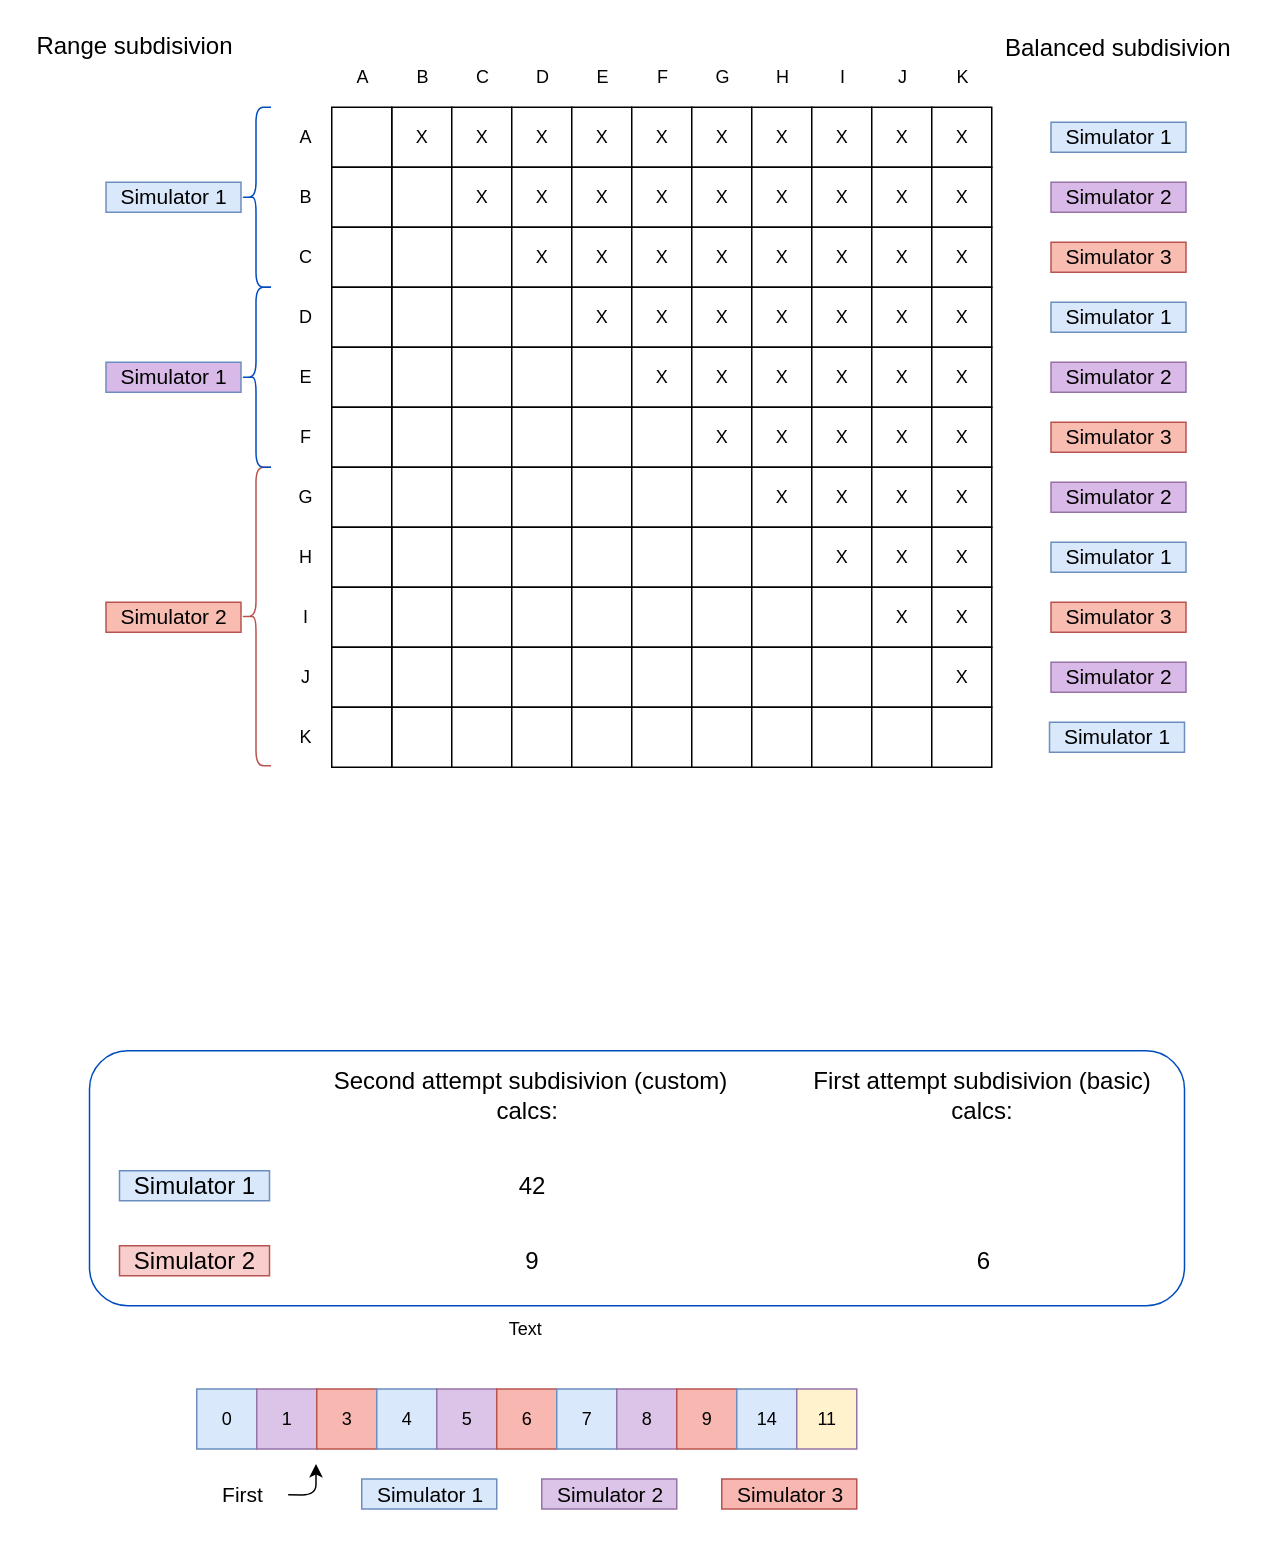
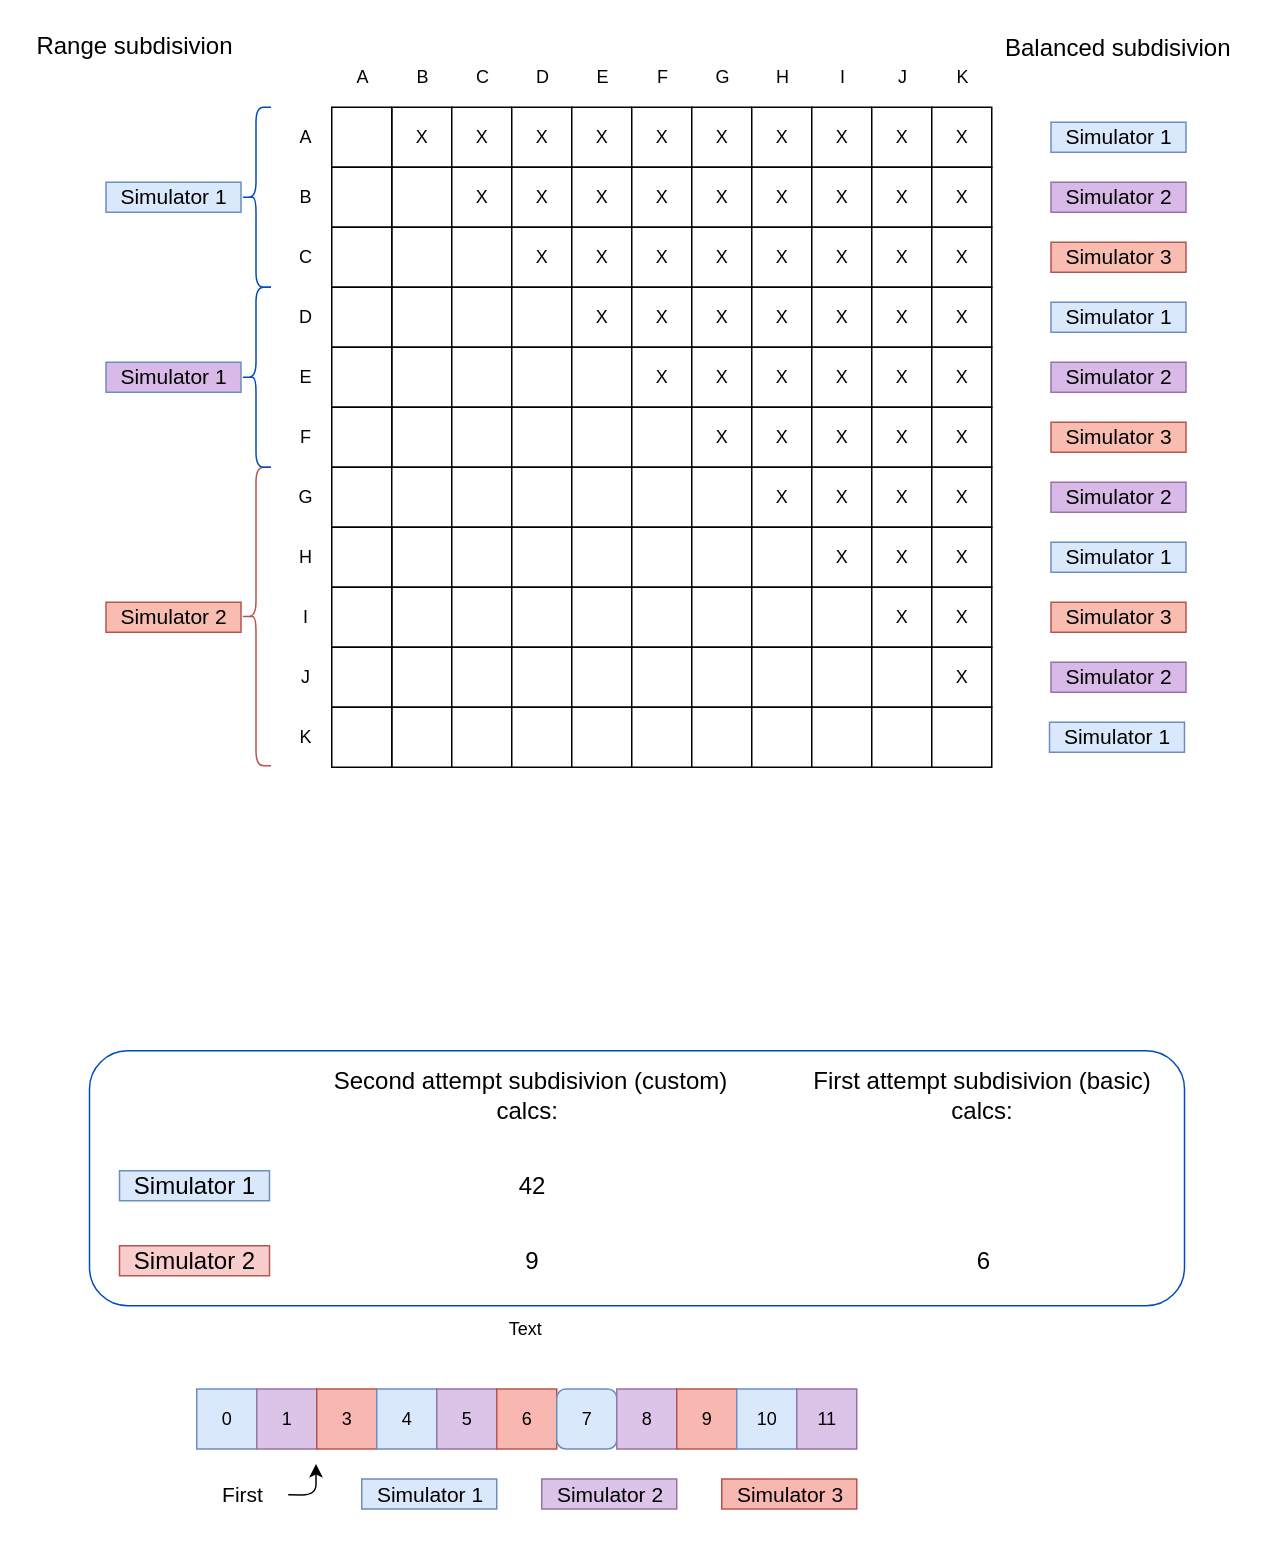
- <mxCell id="16" value="7" style="rounded=0;whiteSpace=wrap;html=1;fillColor=#dae8fc;strokeColor=#6c8ebf;" parent="1" vertex="1"><mxGeometry x="370.5" y="925.5" width="40" height="40" as="geometry" /></mxCell>
+ <mxCell id="16" value="7" style="whiteSpace=wrap;html=1;fillColor=#dae8fc;strokeColor=#6c8ebf;rounded=1;" parent="1" vertex="1"><mxGeometry x="370.5" y="925.5" width="40" height="40" as="geometry" /></mxCell>
- <mxCell id="20" value="11" style="rounded=0;whiteSpace=wrap;html=1;fillColor=#fff2cc;strokeColor=#9673a6;" parent="1" vertex="1"><mxGeometry x="530.5" y="925.5" width="40" height="40" as="geometry" /></mxCell>
+ <mxCell id="20" value="11" style="rounded=0;whiteSpace=wrap;html=1;fillColor=#DBC4E7;strokeColor=#9673a6;" parent="1" vertex="1"><mxGeometry x="530.5" y="925.5" width="40" height="40" as="geometry" /></mxCell>
- <mxCell id="19" value="14" style="rounded=0;whiteSpace=wrap;html=1;fillColor=#dae8fc;strokeColor=#6c8ebf;" parent="1" vertex="1"><mxGeometry x="490.5" y="925.5" width="40" height="40" as="geometry" /></mxCell>
+ <mxCell id="19" value="10" style="rounded=0;whiteSpace=wrap;html=1;fillColor=#dae8fc;strokeColor=#6c8ebf;" parent="1" vertex="1"><mxGeometry x="490.5" y="925.5" width="40" height="40" as="geometry" /></mxCell>
